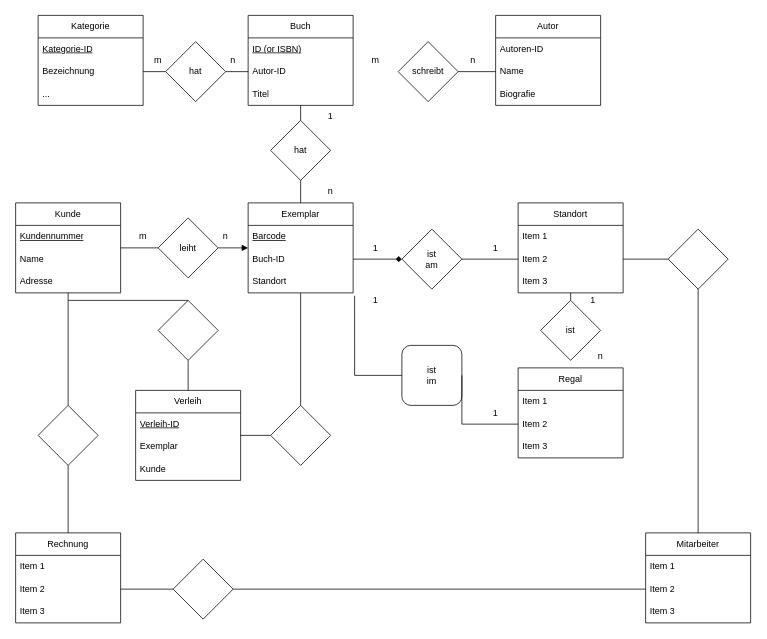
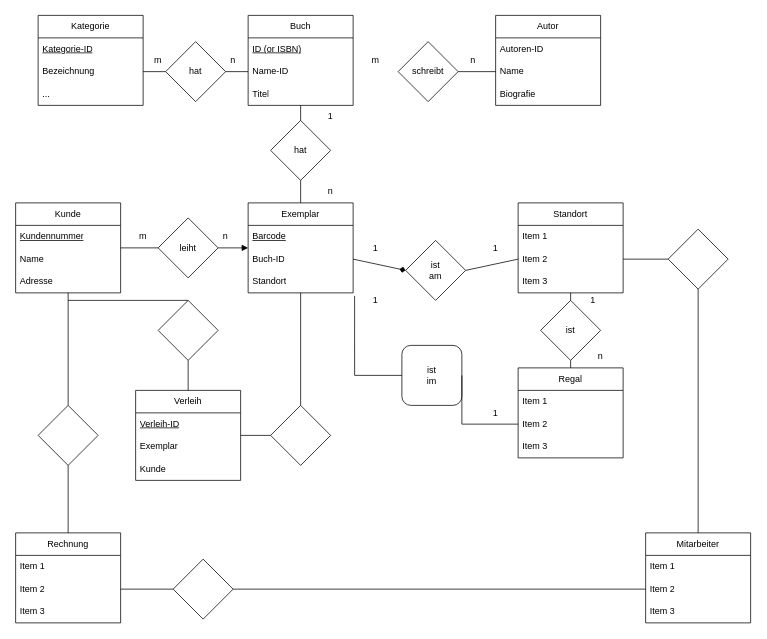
- <mxCell id="8" value="Autor-ID" style="text;strokeColor=none;fillColor=none;align=left;verticalAlign=middle;spacingLeft=4;spacingRight=4;overflow=hidden;points=[[0,0.5],[1,0.5]];portConstraint=eastwest;rotatable=0;whiteSpace=wrap;html=1;" vertex="1" parent="6"><mxGeometry y="60" width="140" height="30" as="geometry" /></mxCell>
+ <mxCell id="8" value="Name-ID" style="text;strokeColor=none;fillColor=none;align=left;verticalAlign=middle;spacingLeft=4;spacingRight=4;overflow=hidden;points=[[0,0.5],[1,0.5]];portConstraint=eastwest;rotatable=0;whiteSpace=wrap;html=1;" vertex="1" parent="6"><mxGeometry y="60" width="140" height="30" as="geometry" /></mxCell>
- <mxCell id="56" value="&lt;div&gt;ist&lt;/div&gt;&lt;div&gt;am&lt;br&gt;&lt;/div&gt;" style="rhombus;whiteSpace=wrap;html=1;" vertex="1" parent="1"><mxGeometry x="535" y="305" width="80" height="80" as="geometry" /></mxCell>
+ <mxCell id="56" value="&lt;div&gt;ist&lt;/div&gt;&lt;div&gt;am&lt;br&gt;&lt;/div&gt;" style="rhombus;whiteSpace=wrap;html=1;" vertex="1" parent="1"><mxGeometry x="540" y="320" width="80" height="80" as="geometry" /></mxCell>
+ <mxCell id="63" value="" style="endArrow=none;html=1;rounded=0;entryX=0.5;entryY=1;entryDx=0;entryDy=0;exitX=0.5;exitY=0;exitDx=0;exitDy=0;" edge="1" parent="1" source="24" target="62"><mxGeometry width="50" height="50" relative="1" as="geometry"><mxPoint x="660" y="500" as="sourcePoint" /><mxPoint x="710" y="450" as="targetPoint" /></mxGeometry></mxCell>
